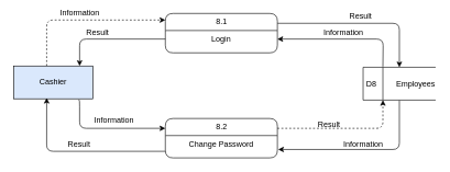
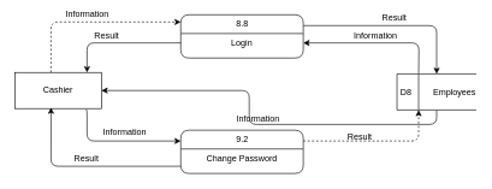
- <mxCell id="6" value="8.1" style="swimlane;html=1;fontStyle=0;childLayout=stackLayout;horizontal=1;startSize=26;horizontalStack=0;resizeParent=1;resizeLast=0;collapsible=1;marginBottom=0;swimlaneFillColor=#ffffff;align=center;rounded=1;shadow=0;comic=0;labelBackgroundColor=none;strokeWidth=1;fontFamily=Helvetica;fontSize=12;fontColor=#000000;" parent="1" vertex="1"><mxGeometry x="250" y="20" width="170" height="60" as="geometry" /></mxCell>
+ <mxCell id="6" value="8.8" style="swimlane;html=1;fontStyle=0;childLayout=stackLayout;horizontal=1;startSize=26;horizontalStack=0;resizeParent=1;resizeLast=0;collapsible=1;marginBottom=0;swimlaneFillColor=#ffffff;align=center;rounded=1;shadow=0;comic=0;labelBackgroundColor=none;strokeWidth=1;fontFamily=Helvetica;fontSize=12;fontColor=#000000;" parent="1" vertex="1"><mxGeometry x="250" y="20" width="170" height="60" as="geometry" /></mxCell>
- <mxCell id="4" value="&lt;font style=&quot;font-size: 12px&quot;&gt;Cashier&lt;/font&gt;" style="rounded=0;whiteSpace=wrap;html=1;fontColor=#000000;fontFamily=Helvetica;fontSize=12;fillColor=#dae8fc;" parent="1" vertex="1"><mxGeometry x="20" y="100" width="120" height="50" as="geometry" /></mxCell>
+ <mxCell id="4" value="&lt;font style=&quot;font-size: 12px&quot;&gt;Cashier&lt;/font&gt;" style="rounded=0;whiteSpace=wrap;html=1;fontColor=#000000;fontFamily=Helvetica;fontSize=12;" parent="1" vertex="1"><mxGeometry x="20" y="100" width="120" height="50" as="geometry" /></mxCell>
- <mxCell id="9" value="8.2" style="swimlane;html=1;fontStyle=0;childLayout=stackLayout;horizontal=1;startSize=26;horizontalStack=0;resizeParent=1;resizeLast=0;collapsible=1;marginBottom=0;swimlaneFillColor=#ffffff;align=center;rounded=1;shadow=0;comic=0;labelBackgroundColor=none;strokeWidth=1;fontFamily=Helvetica;fontSize=12;fontColor=#000000;" parent="1" vertex="1"><mxGeometry x="250" y="180" width="170" height="60" as="geometry" /></mxCell>
+ <mxCell id="9" value="9.2" style="swimlane;html=1;fontStyle=0;childLayout=stackLayout;horizontal=1;startSize=26;horizontalStack=0;resizeParent=1;resizeLast=0;collapsible=1;marginBottom=0;swimlaneFillColor=#ffffff;align=center;rounded=1;shadow=0;comic=0;labelBackgroundColor=none;strokeWidth=1;fontFamily=Helvetica;fontSize=12;fontColor=#000000;" parent="1" vertex="1"><mxGeometry x="250" y="180" width="170" height="60" as="geometry" /></mxCell>
- <mxCell id="12" value="&#10;&#10;&lt;span style=&quot;font-size: 12px; font-style: normal; font-weight: 400; letter-spacing: normal; text-align: center; text-indent: 0px; text-transform: none; word-spacing: 0px; display: inline; float: none;&quot;&gt;Information&lt;/span&gt;&#10;&#10;" style="edgeStyle=orthogonalEdgeStyle;curved=0;rounded=1;sketch=0;orthogonalLoop=1;jettySize=auto;html=1;entryX=1.007;entryY=0.815;entryDx=0;entryDy=0;entryPerimeter=0;exitX=0.5;exitY=1;exitDx=0;exitDy=0;labelBackgroundColor=none;fontColor=#000000;fontFamily=Helvetica;fontSize=12;" parent="1" source="13" target="10" edge="1"><mxGeometry x="0.006" y="-8" relative="1" as="geometry"><mxPoint as="offset" /></mxGeometry></mxCell>
+ <mxCell id="12" value="&#10;&#10;&lt;span style=&quot;font-size: 12px; font-style: normal; font-weight: 400; letter-spacing: normal; text-align: center; text-indent: 0px; text-transform: none; word-spacing: 0px; display: inline; float: none;&quot;&gt;Information&lt;/span&gt;&#10;&#10;" style="edgeStyle=orthogonalEdgeStyle;curved=0;rounded=1;sketch=0;orthogonalLoop=1;jettySize=auto;html=1;exitX=0.5;exitY=1;exitDx=0;exitDy=0;labelBackgroundColor=none;fontColor=#000000;fontFamily=Helvetica;fontSize=12;" parent="1" source="13" target="4" edge="1"><mxGeometry x="0.006" y="-8" relative="1" as="geometry"><mxPoint as="offset" /></mxGeometry></mxCell>
